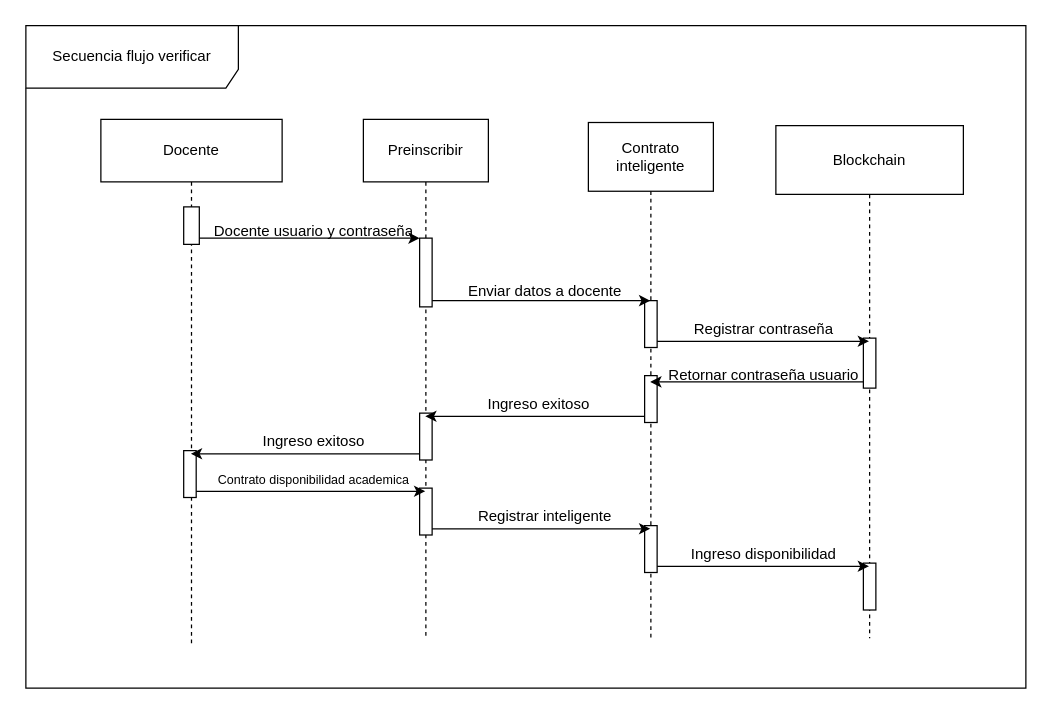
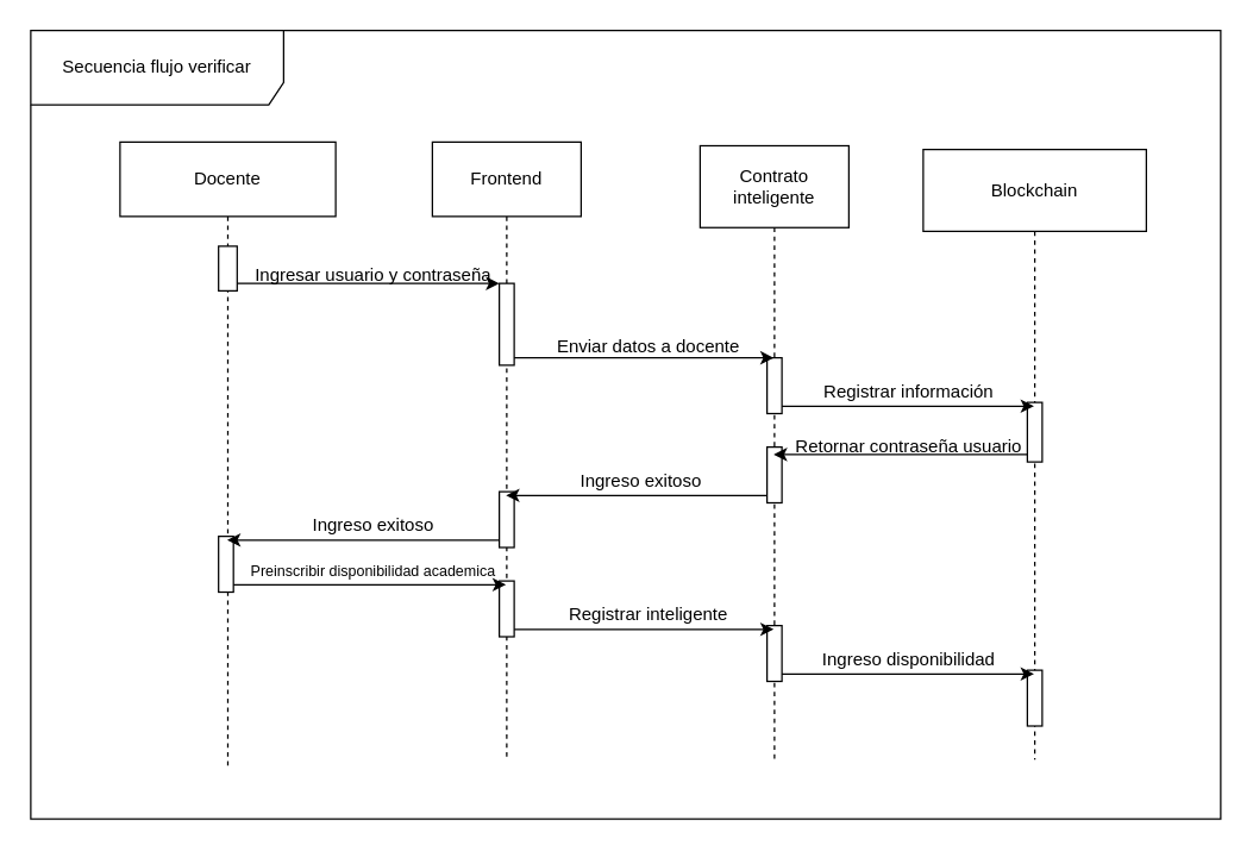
- <mxCell id="9" value="Preinscribir" style="shape=umlLifeline;perimeter=lifelinePerimeter;whiteSpace=wrap;html=1;container=1;dropTarget=0;collapsible=0;recursiveResize=0;outlineConnect=0;portConstraint=eastwest;newEdgeStyle={&quot;edgeStyle&quot;:&quot;elbowEdgeStyle&quot;,&quot;elbow&quot;:&quot;vertical&quot;,&quot;curved&quot;:0,&quot;rounded&quot;:0};size=50;" vertex="1" parent="2"><mxGeometry x="270" y="75" width="100" height="415" as="geometry" /></mxCell>
+ <mxCell id="9" value="Frontend" style="shape=umlLifeline;perimeter=lifelinePerimeter;whiteSpace=wrap;html=1;container=1;dropTarget=0;collapsible=0;recursiveResize=0;outlineConnect=0;portConstraint=eastwest;newEdgeStyle={&quot;edgeStyle&quot;:&quot;elbowEdgeStyle&quot;,&quot;elbow&quot;:&quot;vertical&quot;,&quot;curved&quot;:0,&quot;rounded&quot;:0};size=50;" vertex="1" parent="2"><mxGeometry x="270" y="75" width="100" height="415" as="geometry" /></mxCell>
- <mxCell id="18" value="Docente usuario y contraseña" style="text;html=1;align=center;verticalAlign=middle;resizable=0;points=[];autosize=1;strokeColor=none;fillColor=none;" vertex="1" parent="2"><mxGeometry x="140" y="150" width="180" height="30" as="geometry" /></mxCell>
+ <mxCell id="18" value="Ingresar usuario y contraseña" style="text;html=1;align=center;verticalAlign=middle;resizable=0;points=[];autosize=1;strokeColor=none;fillColor=none;" vertex="1" parent="2"><mxGeometry x="140" y="150" width="180" height="30" as="geometry" /></mxCell>
- <mxCell id="22" value="Registrar contraseña" style="text;html=1;align=center;verticalAlign=middle;resizable=0;points=[];autosize=1;strokeColor=none;fillColor=none;" vertex="1" parent="2"><mxGeometry x="520" y="228" width="140" height="30" as="geometry" /></mxCell>
+ <mxCell id="22" value="Registrar información" style="text;html=1;align=center;verticalAlign=middle;resizable=0;points=[];autosize=1;strokeColor=none;fillColor=none;" vertex="1" parent="2"><mxGeometry x="520" y="228" width="140" height="30" as="geometry" /></mxCell>
- <mxCell id="30" value="Contrato disponibilidad academica" style="text;html=1;align=center;verticalAlign=middle;resizable=0;points=[];autosize=1;strokeColor=none;fillColor=none;fontSize=10;" vertex="1" parent="2"><mxGeometry x="135" y="348" width="190" height="30" as="geometry" /></mxCell>
+ <mxCell id="30" value="Preinscribir disponibilidad academica" style="text;html=1;align=center;verticalAlign=middle;resizable=0;points=[];autosize=1;strokeColor=none;fillColor=none;fontSize=10;" vertex="1" parent="2"><mxGeometry x="135" y="348" width="190" height="30" as="geometry" /></mxCell>
